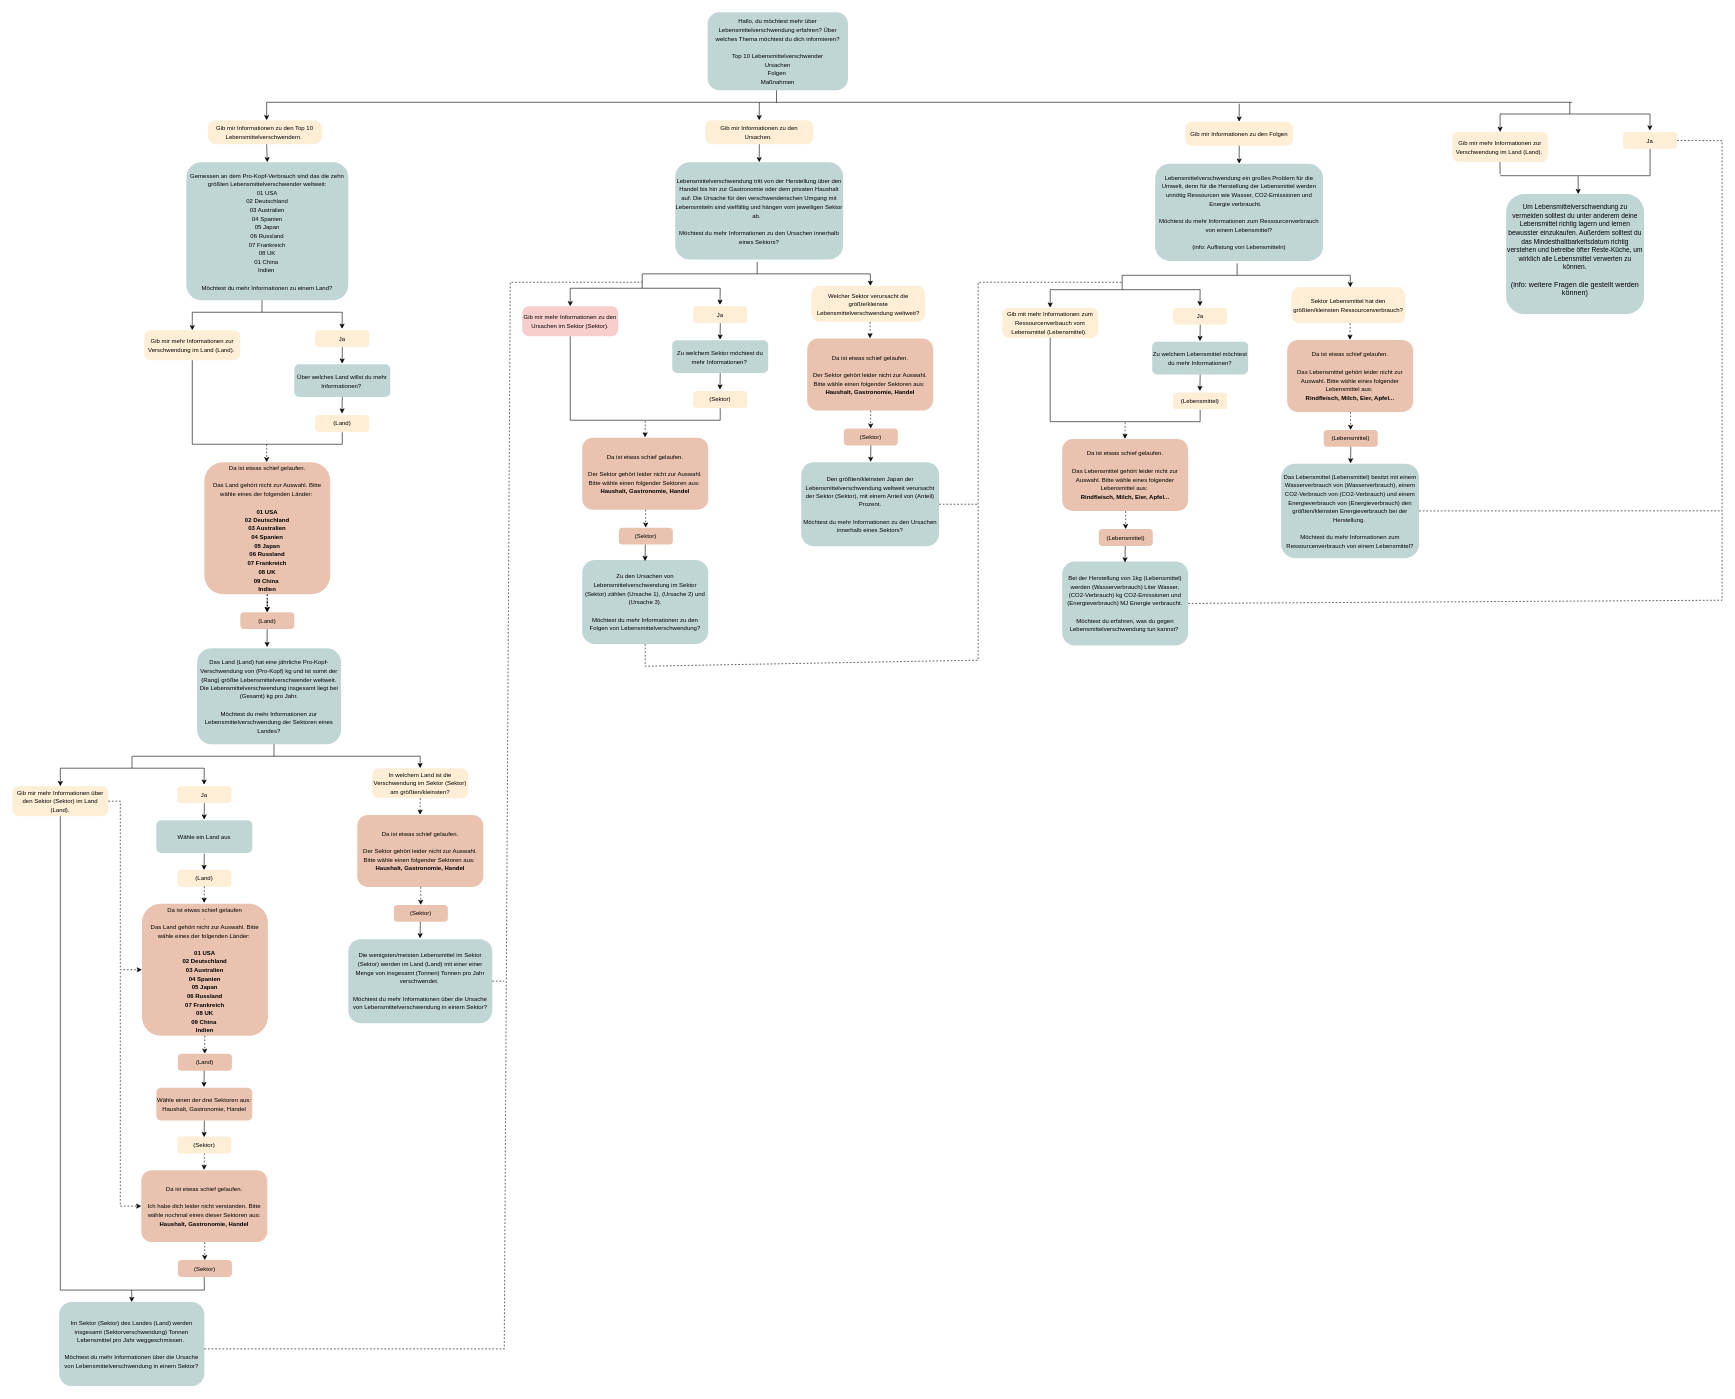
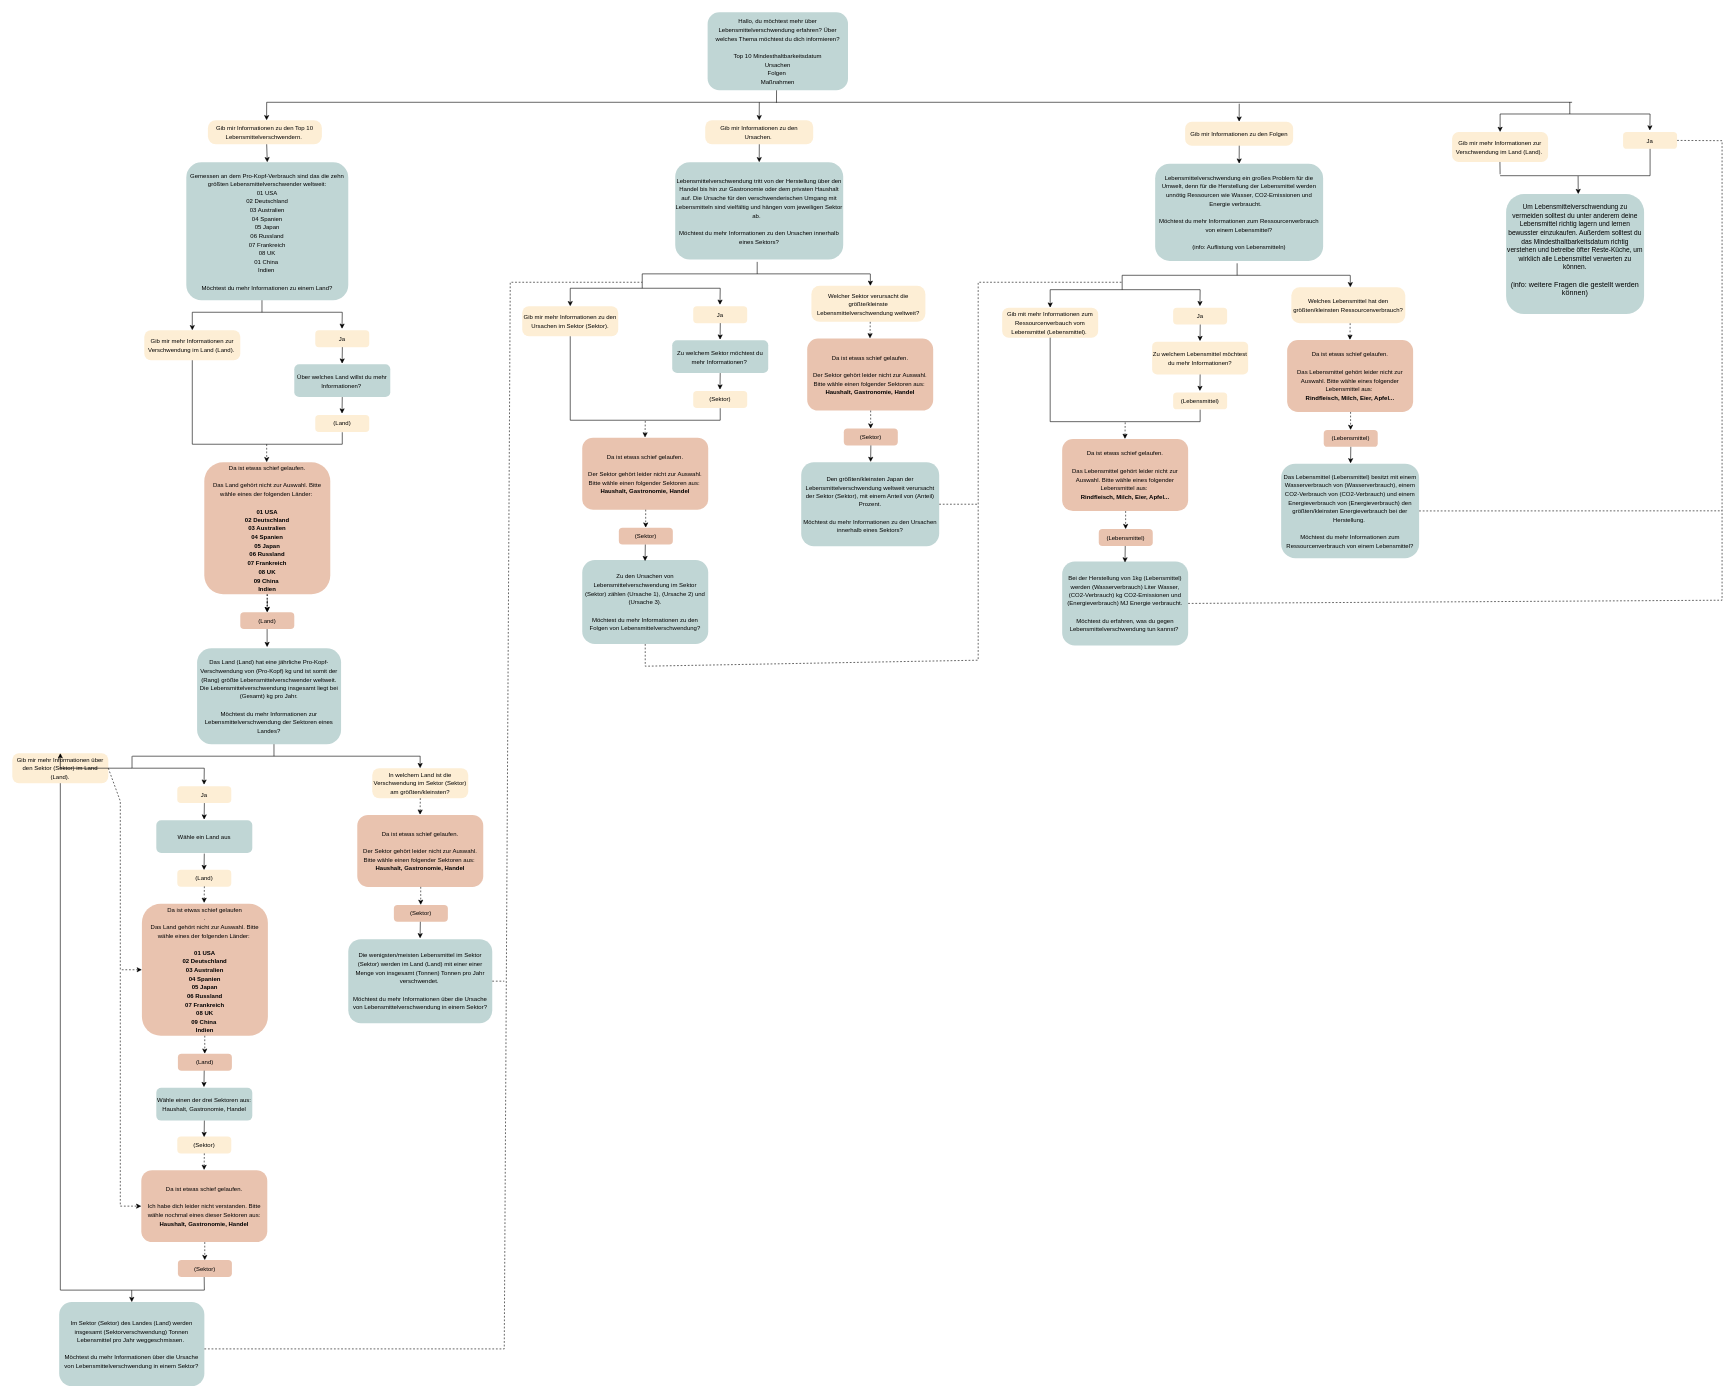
- <mxCell id="2" value="&lt;font style=&quot;font-size: 10px&quot;&gt;Hallo, du möchtest mehr über Lebensmittelverschwendung erfahren? Über welches Thema möchtest du dich informieren?&lt;br&gt;&lt;br&gt;Top 10 Lebensmittelverschwender&lt;br&gt;Ursachen&lt;br&gt;Folgen&amp;nbsp;&lt;br&gt;Maßnahmen&lt;/font&gt;" style="rounded=1;whiteSpace=wrap;html=1;fillColor=#C0D6D5;strokeColor=none;" parent="1" vertex="1"><mxGeometry x="1179" y="20" width="234" height="130" as="geometry" /></mxCell>
+ <mxCell id="2" value="&lt;font style=&quot;font-size: 10px&quot;&gt;Hallo, du möchtest mehr über Lebensmittelverschwendung erfahren? Über welches Thema möchtest du dich informieren?&lt;br&gt;&lt;br&gt;Top 10 Mindesthaltbarkeitsdatum&lt;br&gt;Ursachen&lt;br&gt;Folgen&amp;nbsp;&lt;br&gt;Maßnahmen&lt;/font&gt;" style="rounded=1;whiteSpace=wrap;html=1;fillColor=#C0D6D5;strokeColor=none;" parent="1" vertex="1"><mxGeometry x="1179" y="20" width="234" height="130" as="geometry" /></mxCell>
- <mxCell id="110" value="&lt;span style=&quot;font-size: 10px&quot;&gt;Sektor Lebensmittel hat den größten/kleinsten Ressourcenverbrauch?&lt;/span&gt;" style="rounded=1;whiteSpace=wrap;html=1;fillColor=#FDEED5;strokeColor=none;arcSize=23;" parent="1" vertex="1"><mxGeometry x="2152" y="478.38" width="190" height="60" as="geometry" /></mxCell>
+ <mxCell id="110" value="&lt;span style=&quot;font-size: 10px&quot;&gt;Welches Lebensmittel hat den größten/kleinsten Ressourcenverbrauch?&lt;/span&gt;" style="rounded=1;whiteSpace=wrap;html=1;fillColor=#FDEED5;strokeColor=none;arcSize=23;" parent="1" vertex="1"><mxGeometry x="2152" y="478.38" width="190" height="60" as="geometry" /></mxCell>
- <mxCell id="78" value="&lt;span style=&quot;font-size: 10px&quot;&gt;Gib mir mehr Informationen zu den Ursachen im Sektor (Sektor).&lt;/span&gt;" style="rounded=1;whiteSpace=wrap;html=1;fillColor=#f8cecc;strokeColor=none;arcSize=22;" parent="1" vertex="1"><mxGeometry x="870" y="510" width="160" height="50" as="geometry" /></mxCell>
+ <mxCell id="78" value="&lt;span style=&quot;font-size: 10px&quot;&gt;Gib mir mehr Informationen zu den Ursachen im Sektor (Sektor).&lt;/span&gt;" style="rounded=1;whiteSpace=wrap;html=1;fillColor=#FDEED5;strokeColor=none;arcSize=22;" parent="1" vertex="1"><mxGeometry x="870" y="510" width="160" height="50" as="geometry" /></mxCell>
- <mxCell id="118" value="&lt;span style=&quot;font-size: 10px&quot;&gt;Zu welchem Lebensmittel möchtest du mehr Informationen?&lt;br&gt;&lt;/span&gt;" style="rounded=1;whiteSpace=wrap;html=1;fillColor=#C0D6D5;strokeColor=none;" parent="1" vertex="1"><mxGeometry x="1920" y="569.04" width="160" height="54.67" as="geometry" /></mxCell>
+ <mxCell id="118" value="&lt;span style=&quot;font-size: 10px&quot;&gt;Zu welchem Lebensmittel möchtest du mehr Informationen?&lt;br&gt;&lt;/span&gt;" style="rounded=1;whiteSpace=wrap;html=1;fillColor=#fdeed5;strokeColor=none;" parent="1" vertex="1"><mxGeometry x="1920" y="569.04" width="160" height="54.67" as="geometry" /></mxCell>
- <mxCell id="42" value="&lt;span style=&quot;font-size: 10px&quot;&gt;Gib mir mehr Informationen über den Sektor (Sektor) im Land (Land).&lt;/span&gt;" style="rounded=1;whiteSpace=wrap;html=1;fillColor=#FDEED5;strokeColor=none;arcSize=22;" parent="1" vertex="1"><mxGeometry x="20" y="1310" width="160" height="50" as="geometry" /></mxCell>
+ <mxCell id="42" value="&lt;span style=&quot;font-size: 10px&quot;&gt;Gib mir mehr Informationen über den Sektor (Sektor) im Land (Land).&lt;/span&gt;" style="rounded=1;whiteSpace=wrap;html=1;fillColor=#FDEED5;strokeColor=none;arcSize=22;" parent="1" vertex="1"><mxGeometry x="20" y="1255" width="160" height="50" as="geometry" /></mxCell>
- <mxCell id="56" value="&lt;span style=&quot;font-size: 10px&quot;&gt;Wähle einen der drei Sektoren aus: Haushalt, Gastronomie, Handel&lt;/span&gt;" style="rounded=1;whiteSpace=wrap;html=1;fillColor=#e9c3af;strokeColor=none;" parent="1" vertex="1"><mxGeometry x="260" y="1812.75" width="160" height="54.67" as="geometry" /></mxCell>
+ <mxCell id="56" value="&lt;span style=&quot;font-size: 10px&quot;&gt;Wähle einen der drei Sektoren aus: Haushalt, Gastronomie, Handel&lt;/span&gt;" style="rounded=1;whiteSpace=wrap;html=1;fillColor=#C0D6D5;strokeColor=none;" parent="1" vertex="1"><mxGeometry x="260" y="1812.75" width="160" height="54.67" as="geometry" /></mxCell>
